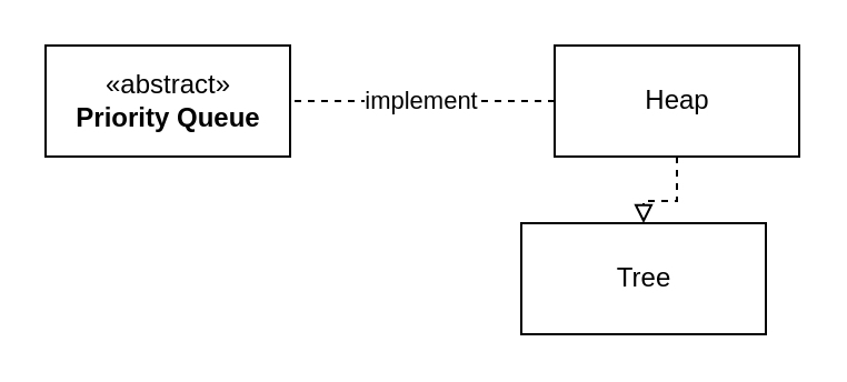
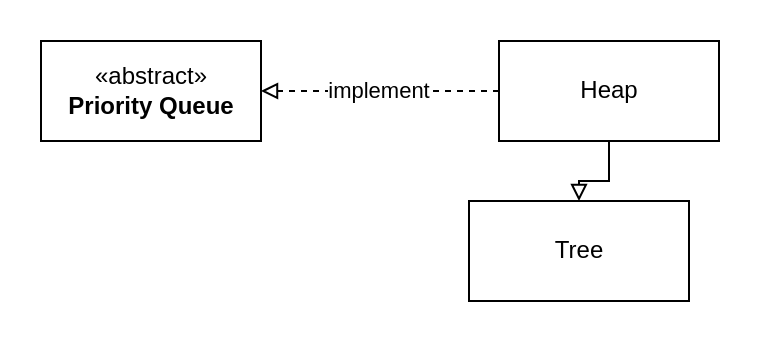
- <mxCell id="5" value="implement" style="edgeStyle=orthogonalEdgeStyle;rounded=0;orthogonalLoop=1;jettySize=auto;html=1;entryX=1;entryY=0.5;entryDx=0;entryDy=0;endArrow=none;endFill=0;dashed=1;" parent="1" source="6" target="2" edge="1"><mxGeometry relative="1" as="geometry" /></mxCell>
+ <mxCell id="5" value="implement" style="edgeStyle=orthogonalEdgeStyle;rounded=0;orthogonalLoop=1;jettySize=auto;html=1;entryX=1;entryY=0.5;entryDx=0;entryDy=0;endArrow=block;endFill=0;dashed=1;" parent="1" source="6" target="2" edge="1"><mxGeometry relative="1" as="geometry" /></mxCell>
- <mxCell id="4" style="edgeStyle=orthogonalEdgeStyle;rounded=0;orthogonalLoop=1;jettySize=auto;html=1;endArrow=block;endFill=0;dashed=1;" parent="1" source="6" target="3" edge="1"><mxGeometry relative="1" as="geometry" /></mxCell>
+ <mxCell id="4" style="edgeStyle=orthogonalEdgeStyle;rounded=0;orthogonalLoop=1;jettySize=auto;html=1;endArrow=block;endFill=0;" parent="1" source="6" target="3" edge="1"><mxGeometry relative="1" as="geometry" /></mxCell>
